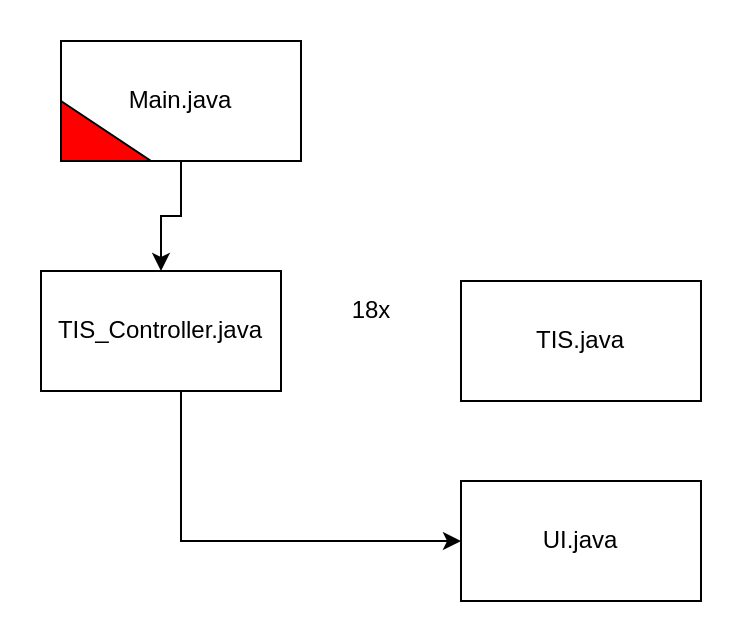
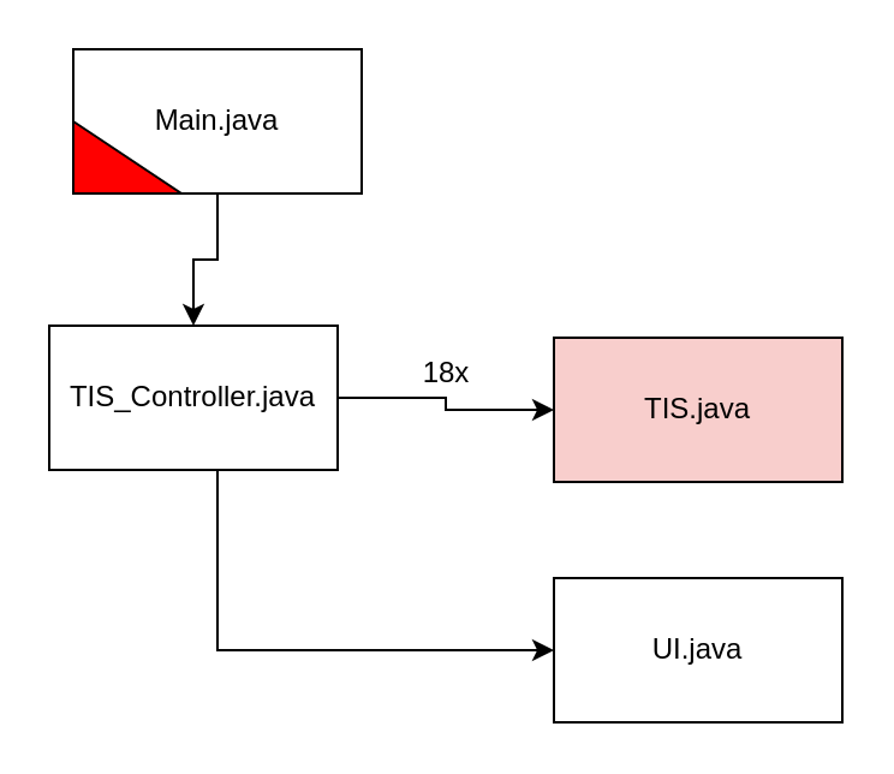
+ <mxCell id="4" value="" style="edgeStyle=orthogonalEdgeStyle;rounded=0;orthogonalLoop=1;jettySize=auto;html=1;" edge="1" parent="1" source="6" target="7"><mxGeometry relative="1" as="geometry" /></mxCell>
- <mxCell id="7" value="TIS.java" style="whiteSpace=wrap;html=1;" vertex="1" parent="1"><mxGeometry x="230" y="140" width="120" height="60" as="geometry" /></mxCell>
+ <mxCell id="7" value="TIS.java" style="whiteSpace=wrap;html=1;fillColor=#f8cecc;" vertex="1" parent="1"><mxGeometry x="230" y="140" width="120" height="60" as="geometry" /></mxCell>
